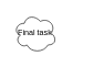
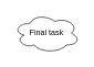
- <mxCell id="2" value="Final task" style="ellipse;shape=cloud;whiteSpace=wrap;html=1;align=center;" vertex="1" parent="1"><mxGeometry x="20" y="20" width="65" height="60" as="geometry" /></mxCell>
+ <mxCell id="2" value="Final task" style="ellipse;shape=cloud;whiteSpace=wrap;html=1;align=center;" vertex="1" parent="1"><mxGeometry x="20" y="20" width="100" height="60" as="geometry" /></mxCell>
